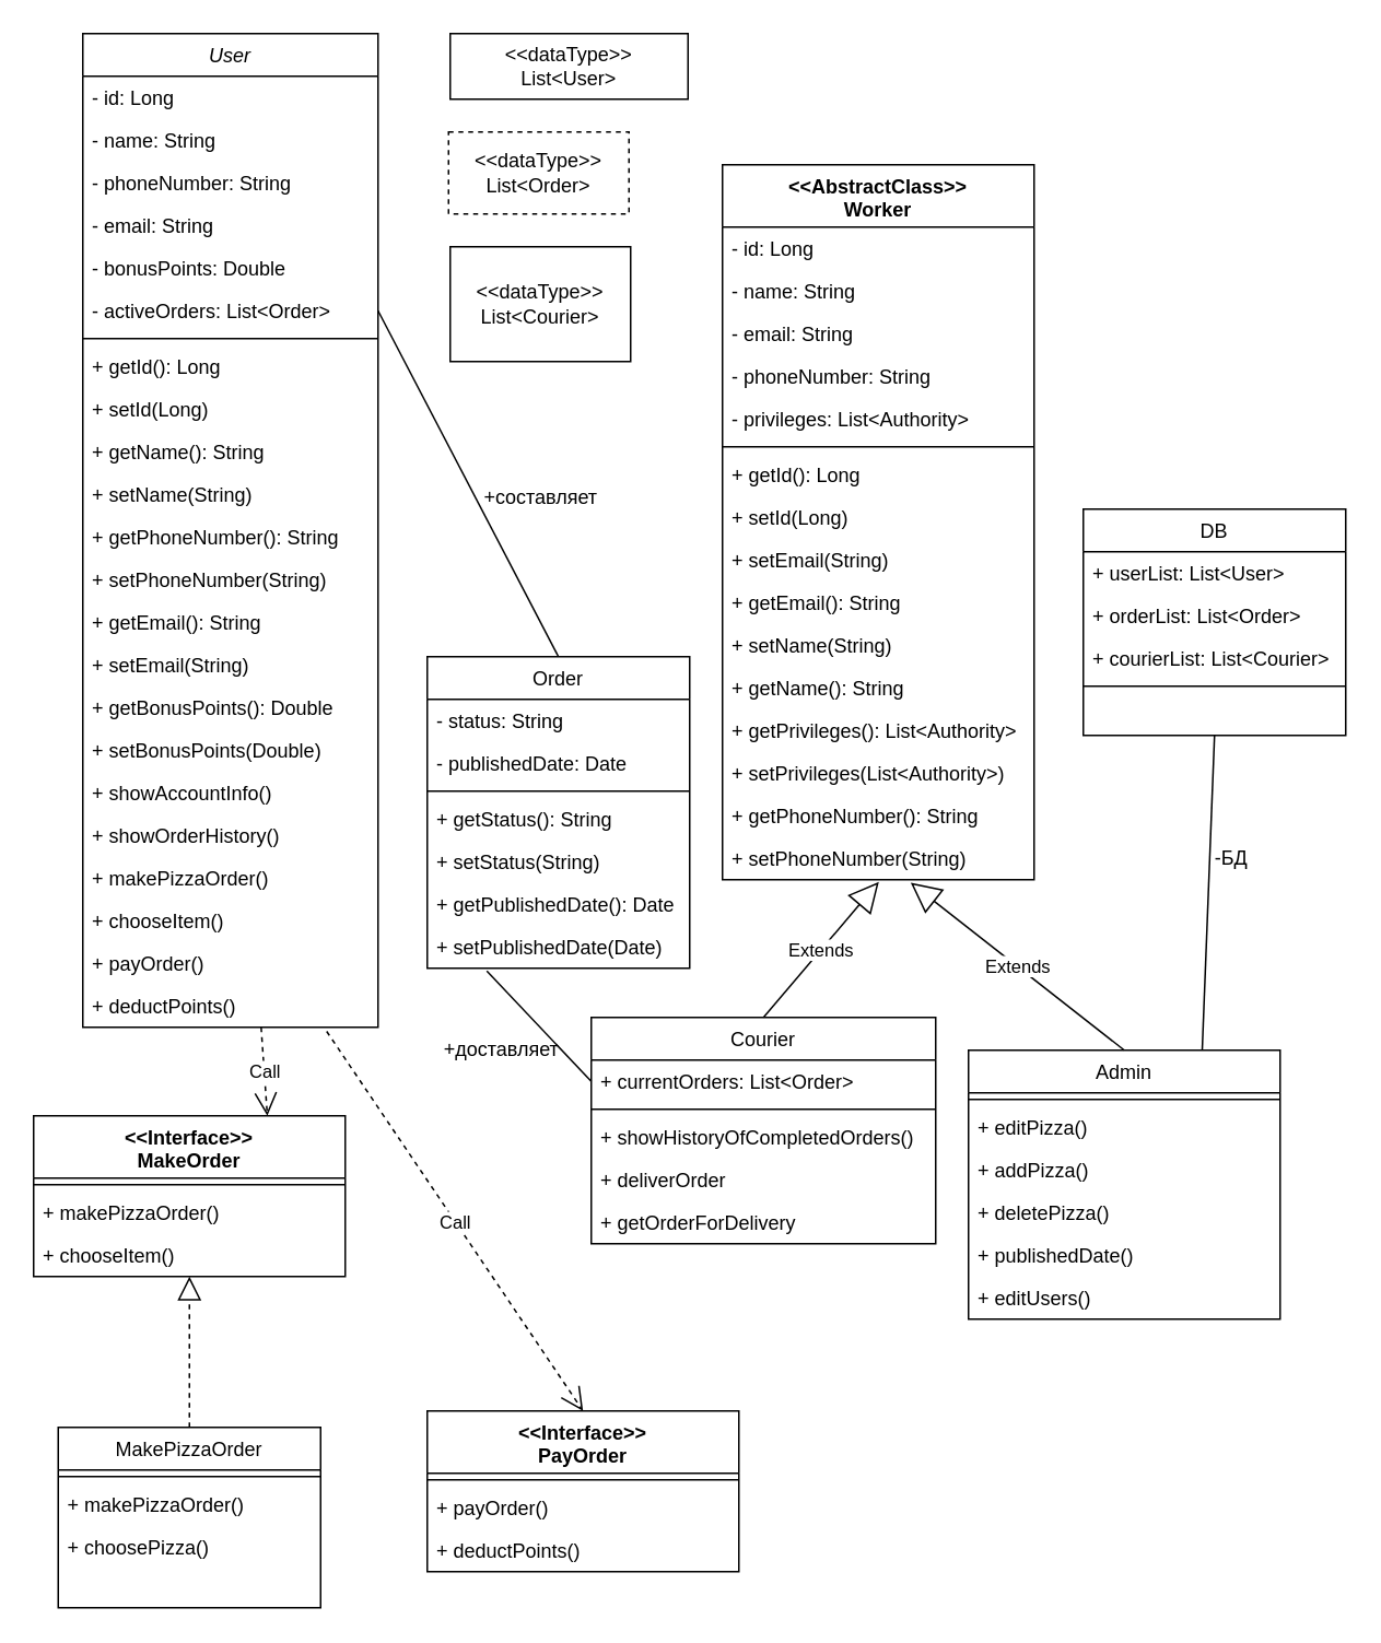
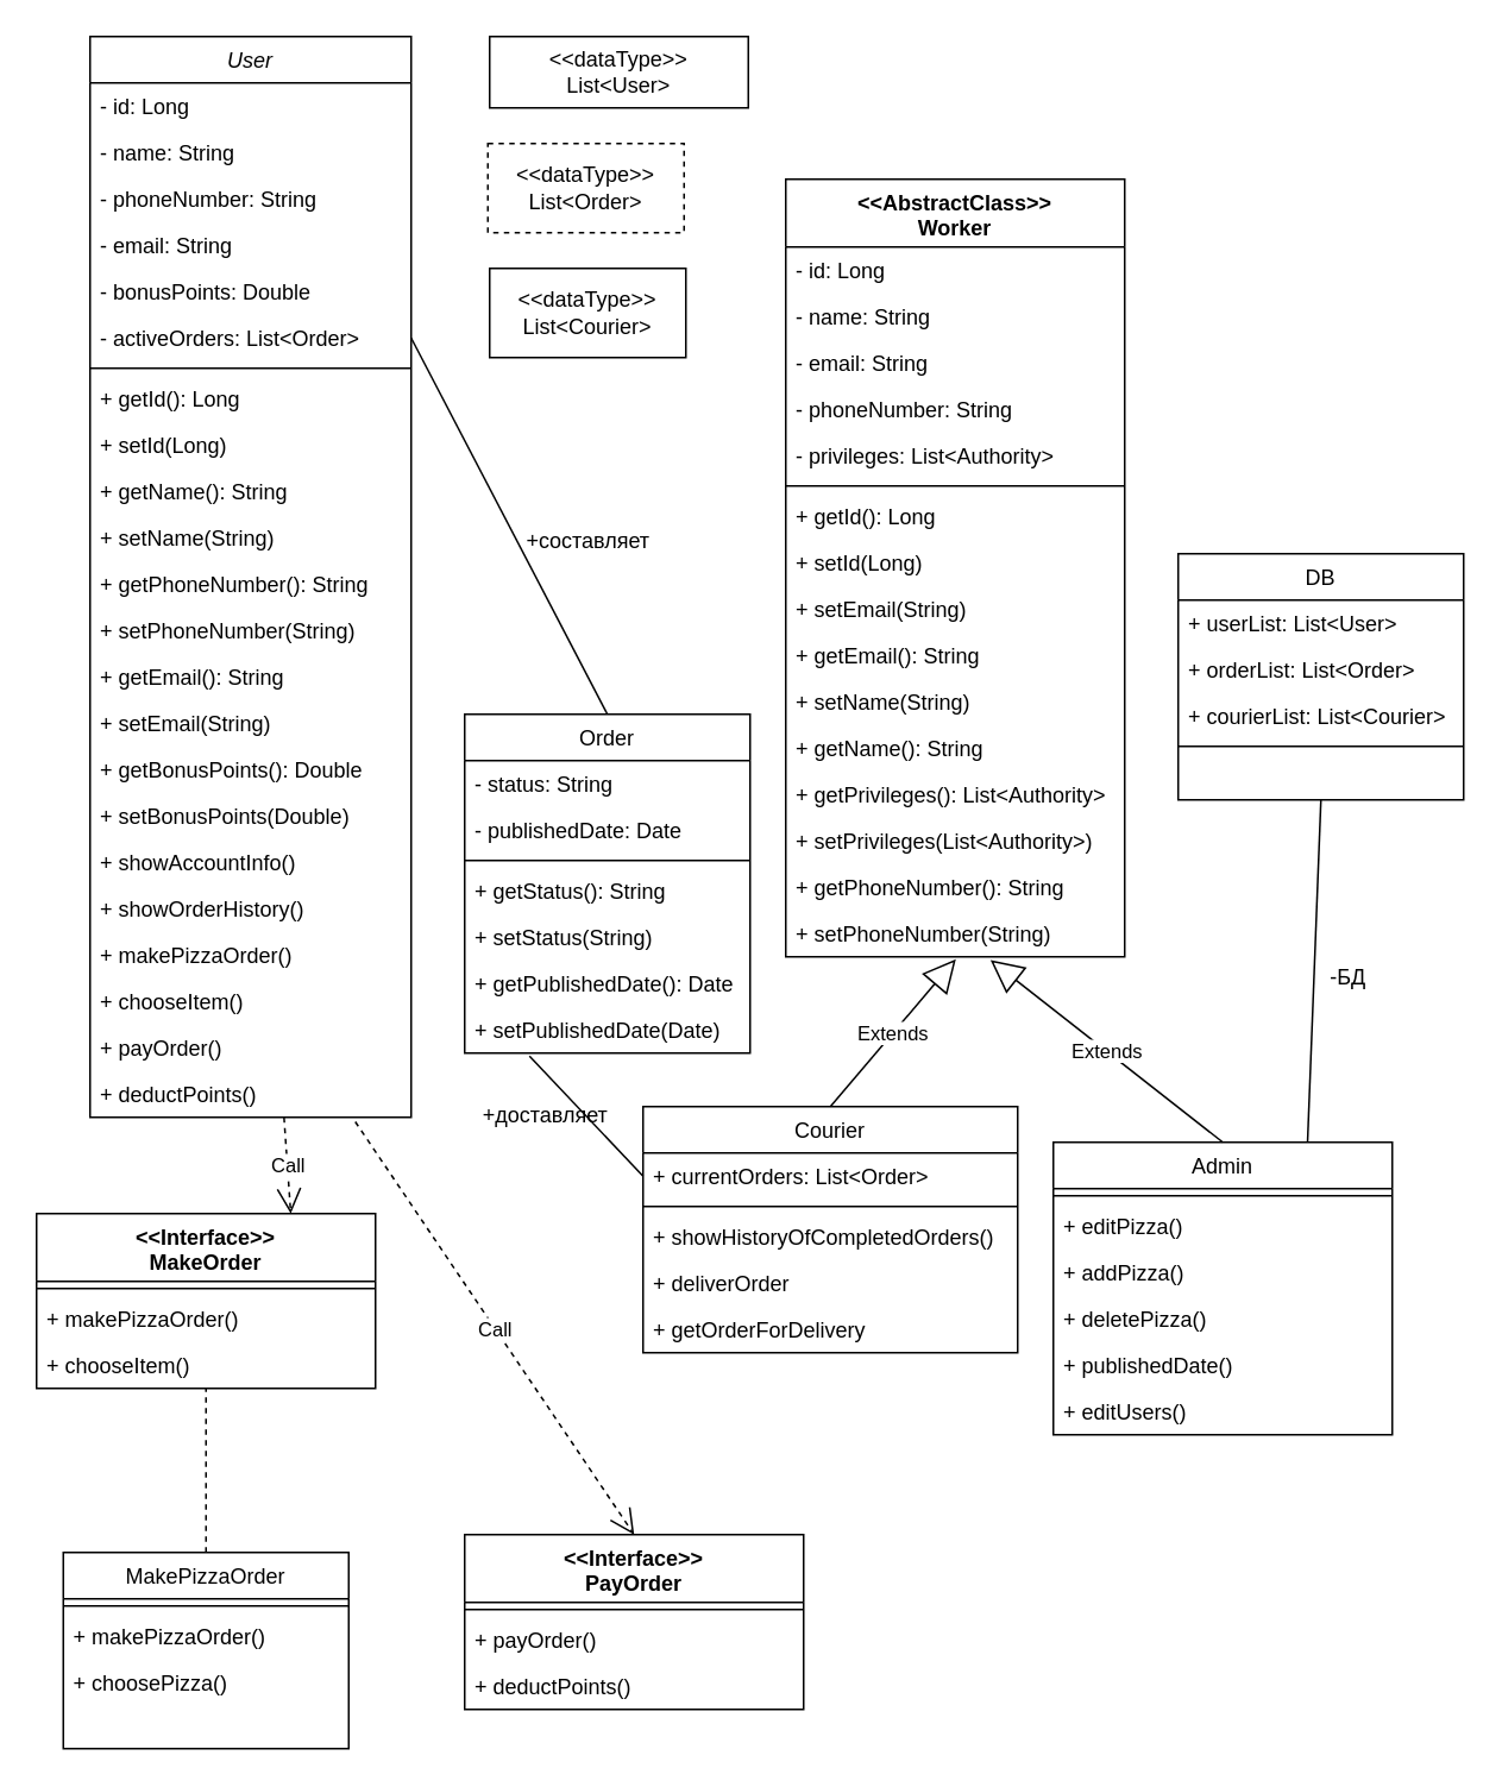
- <mxCell id="89" value="&amp;lt;&amp;lt;dataType&amp;gt;&amp;gt;&lt;div&gt;List&amp;lt;Courier&amp;gt;&lt;/div&gt;" style="html=1;whiteSpace=wrap;" vertex="1" parent="1"><mxGeometry x="274" y="150" width="110" height="70" as="geometry" /></mxCell>
+ <mxCell id="89" value="&amp;lt;&amp;lt;dataType&amp;gt;&amp;gt;&lt;div&gt;List&amp;lt;Courier&amp;gt;&lt;/div&gt;" style="html=1;whiteSpace=wrap;" vertex="1" parent="1"><mxGeometry x="274" y="150" width="110" height="50" as="geometry" /></mxCell>
- <mxCell id="90" value="-БД" style="text;html=1;align=center;verticalAlign=middle;resizable=0;points=[];autosize=1;strokeColor=none;fillColor=none;" vertex="1" parent="1"><mxGeometry x="730" y="508" width="40" height="30" as="geometry" /></mxCell>
+ <mxCell id="90" value="-БД" style="text;html=1;align=center;verticalAlign=middle;resizable=0;points=[];autosize=1;strokeColor=none;fillColor=none;" vertex="1" parent="1"><mxGeometry x="735" y="533" width="40" height="30" as="geometry" /></mxCell>
- <mxCell id="92" value="+доставляет" style="text;html=1;align=center;verticalAlign=middle;resizable=0;points=[];autosize=1;strokeColor=none;fillColor=none;" vertex="1" parent="1"><mxGeometry x="260" y="625" width="90" height="30" as="geometry" /></mxCell>
+ <mxCell id="92" value="+доставляет" style="text;html=1;align=center;verticalAlign=middle;resizable=0;points=[];autosize=1;strokeColor=none;fillColor=none;" vertex="1" parent="1"><mxGeometry x="260" y="610" width="90" height="30" as="geometry" /></mxCell>
- <mxCell id="81" value="" style="endArrow=block;dashed=1;endFill=0;endSize=12;html=1;rounded=0;exitX=0.5;exitY=0;exitDx=0;exitDy=0;entryX=0.5;entryY=1;entryDx=0;entryDy=0;" edge="1" parent="1" source="77" target="73"><mxGeometry width="160" relative="1" as="geometry"><mxPoint x="90" y="680" as="sourcePoint" /><mxPoint x="250" y="680" as="targetPoint" /></mxGeometry></mxCell>
+ <mxCell id="81" value="" style="endArrow=none;dashed=1;endFill=0;endSize=12;html=1;rounded=0;exitX=0.5;exitY=0;exitDx=0;exitDy=0;entryX=0.5;entryY=1;entryDx=0;entryDy=0;" edge="1" parent="1" source="77" target="73"><mxGeometry width="160" relative="1" as="geometry"><mxPoint x="90" y="680" as="sourcePoint" /><mxPoint x="250" y="680" as="targetPoint" /></mxGeometry></mxCell>
